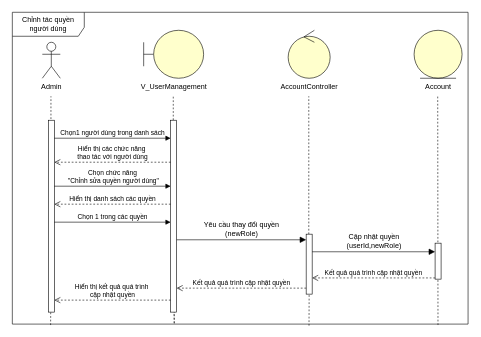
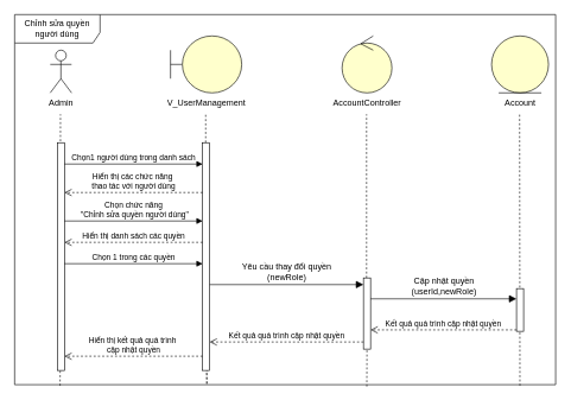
- <mxCell id="27" value="Chỉnh tác quyền người dùng" style="shape=umlFrame;whiteSpace=wrap;html=1;pointerEvents=0;width=120;height=40;" parent="1" vertex="1"><mxGeometry x="20" y="20" width="760" height="520" as="geometry" /></mxCell>
+ <mxCell id="27" value="Chỉnh sửa quyền người dùng" style="shape=umlFrame;whiteSpace=wrap;html=1;pointerEvents=0;width=120;height=40;" parent="1" vertex="1"><mxGeometry x="20" y="20" width="760" height="520" as="geometry" /></mxCell>
